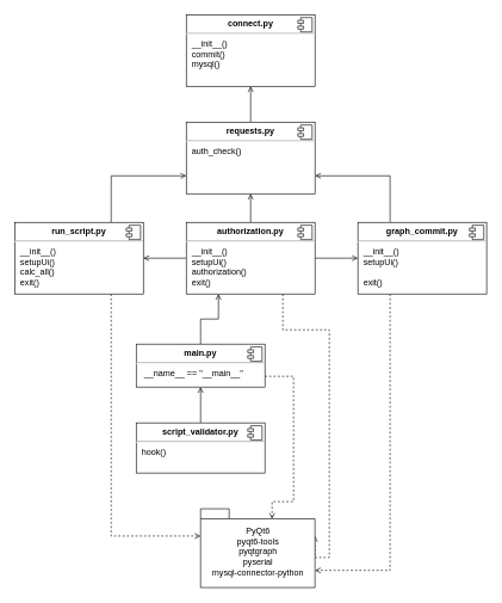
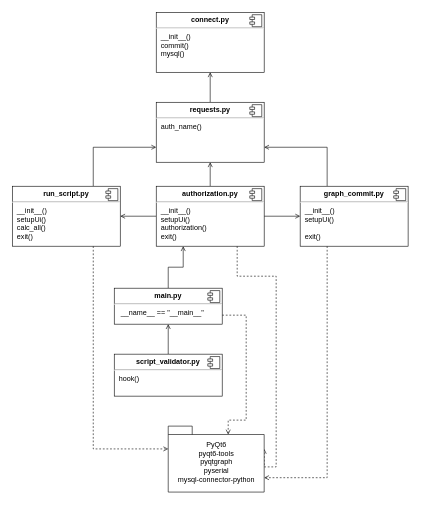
- <mxCell id="24" value="&lt;p style=&quot;margin:0px;margin-top:6px;text-align:center;&quot;&gt;&lt;b&gt;requests&lt;/b&gt;&lt;b style=&quot;background-color: initial;&quot;&gt;.py&lt;/b&gt;&lt;/p&gt;&lt;hr&gt;&lt;p style=&quot;border-color: var(--border-color); margin: 0px 0px 0px 8px;&quot;&gt;auth_check()&lt;/p&gt;" style="align=left;overflow=fill;html=1;dropTarget=0;" parent="1" vertex="1"><mxGeometry x="260" y="170" width="180" height="100" as="geometry" /></mxCell>
+ <mxCell id="24" value="&lt;p style=&quot;margin:0px;margin-top:6px;text-align:center;&quot;&gt;&lt;b&gt;requests&lt;/b&gt;&lt;b style=&quot;background-color: initial;&quot;&gt;.py&lt;/b&gt;&lt;/p&gt;&lt;hr&gt;&lt;p style=&quot;border-color: var(--border-color); margin: 0px 0px 0px 8px;&quot;&gt;auth_name()&lt;/p&gt;" style="align=left;overflow=fill;html=1;dropTarget=0;" parent="1" vertex="1"><mxGeometry x="260" y="170" width="180" height="100" as="geometry" /></mxCell>
